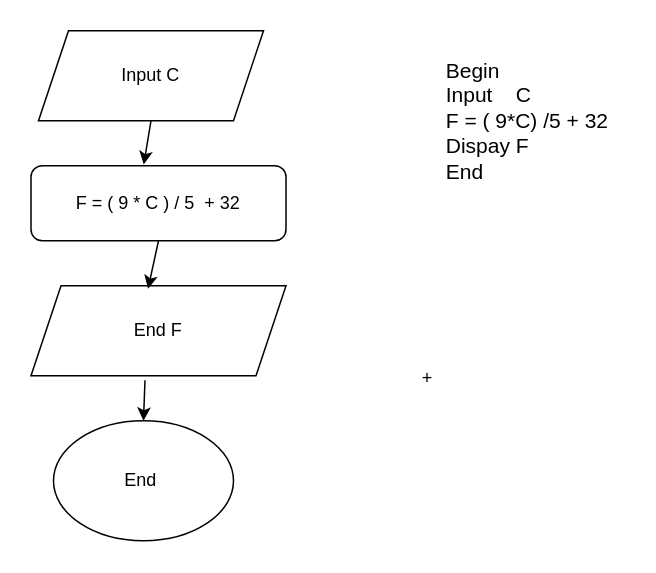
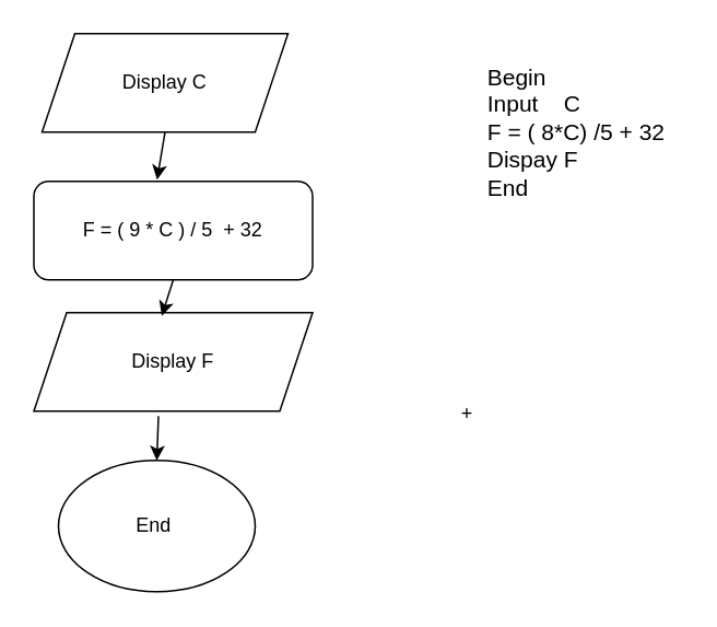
- <mxCell id="2" value="Input C" style="shape=parallelogram;perimeter=parallelogramPerimeter;whiteSpace=wrap;html=1;fixedSize=1;" vertex="1" parent="1"><mxGeometry x="25" y="20" width="150" height="60" as="geometry" /></mxCell>
+ <mxCell id="2" value="Display C" style="shape=parallelogram;perimeter=parallelogramPerimeter;whiteSpace=wrap;html=1;fixedSize=1;" vertex="1" parent="1"><mxGeometry x="25" y="20" width="150" height="60" as="geometry" /></mxCell>
- <mxCell id="10" value="&lt;font style=&quot;font-size: 14px&quot;&gt;Begin&lt;br&gt;Input&amp;nbsp; &amp;nbsp; C&lt;br&gt;F = ( 9*C) /5 + 32&lt;br&gt;Dispay F&lt;br&gt;End&amp;nbsp; &amp;nbsp;&amp;nbsp;&lt;/font&gt;" style="text;html=1;strokeColor=none;fillColor=none;align=left;verticalAlign=middle;whiteSpace=wrap;rounded=0;" vertex="1" parent="1"><mxGeometry x="295" y="50" width="120" height="60" as="geometry" /></mxCell>
+ <mxCell id="10" value="&lt;font style=&quot;font-size: 14px&quot;&gt;Begin&lt;br&gt;Input&amp;nbsp; &amp;nbsp; C&lt;br&gt;F = ( 8*C) /5 + 32&lt;br&gt;Dispay F&lt;br&gt;End&amp;nbsp; &amp;nbsp;&amp;nbsp;&lt;/font&gt;" style="text;html=1;strokeColor=none;fillColor=none;align=left;verticalAlign=middle;whiteSpace=wrap;rounded=0;" vertex="1" parent="1"><mxGeometry x="295" y="50" width="120" height="60" as="geometry" /></mxCell>
- <mxCell id="3" value="F = ( 9 * C ) / 5&amp;nbsp; + 32" style="rounded=1;whiteSpace=wrap;html=1;" vertex="1" parent="1"><mxGeometry x="20" y="110" width="170" height="50" as="geometry" /></mxCell>
+ <mxCell id="3" value="F = ( 9 * C ) / 5&amp;nbsp; + 32" style="rounded=1;whiteSpace=wrap;html=1;" vertex="1" parent="1"><mxGeometry x="20" y="110" width="170" height="60" as="geometry" /></mxCell>
- <mxCell id="5" value="End F" style="shape=parallelogram;perimeter=parallelogramPerimeter;whiteSpace=wrap;html=1;fixedSize=1;" vertex="1" parent="1"><mxGeometry x="20" y="190" width="170" height="60" as="geometry" /></mxCell>
+ <mxCell id="5" value="Display F" style="shape=parallelogram;perimeter=parallelogramPerimeter;whiteSpace=wrap;html=1;fixedSize=1;" vertex="1" parent="1"><mxGeometry x="20" y="190" width="170" height="60" as="geometry" /></mxCell>
